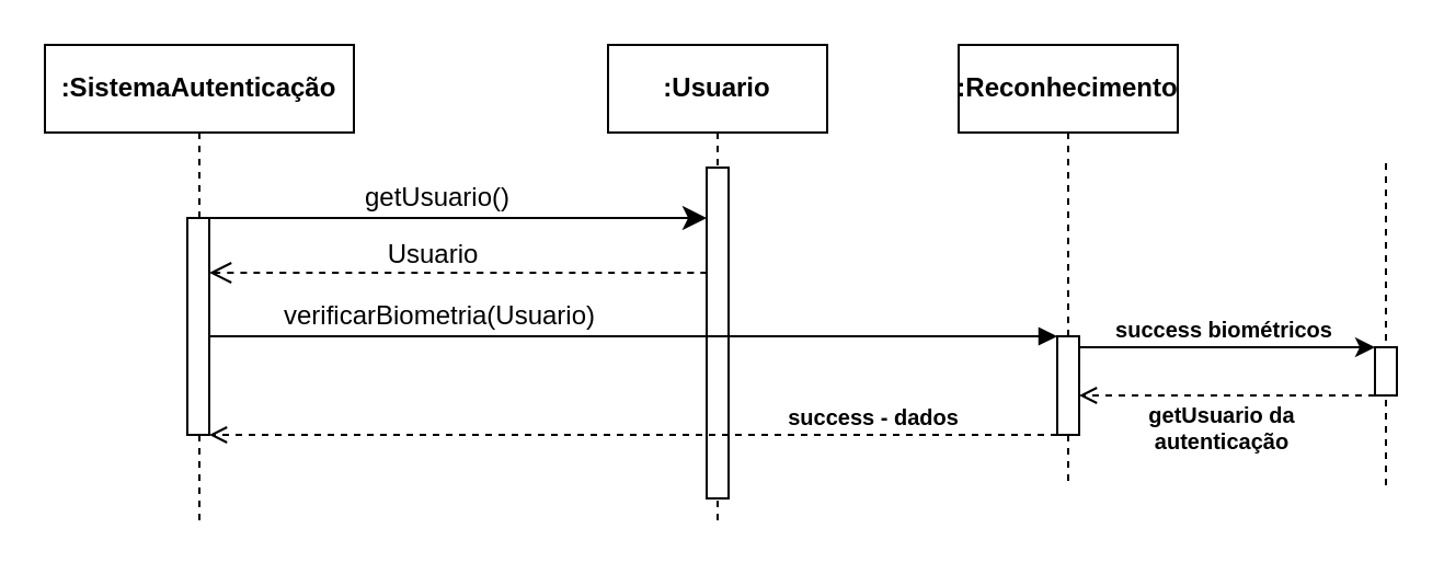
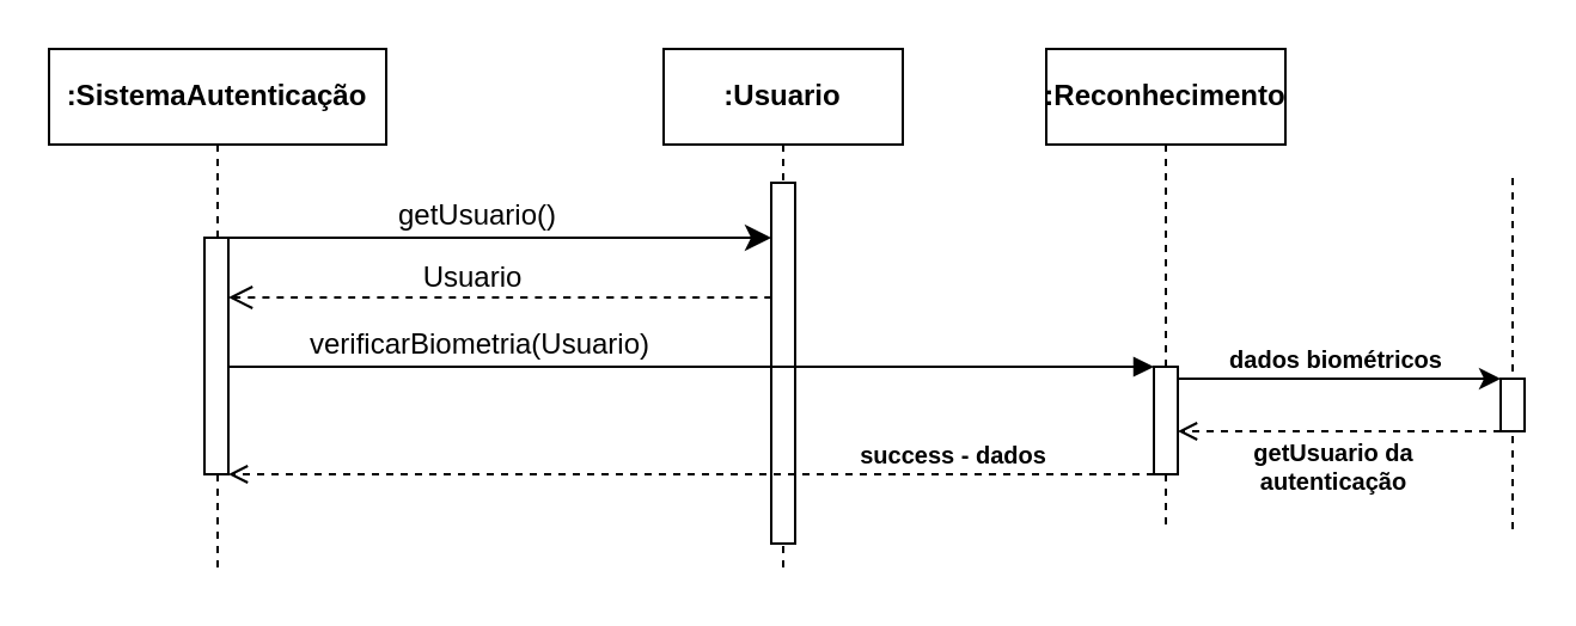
- <mxCell id="13" value="success biométricos" style="text;html=1;align=center;verticalAlign=middle;resizable=0;points=[];autosize=1;strokeColor=none;fillColor=none;fontSize=10;fontStyle=1" parent="1" vertex="1"><mxGeometry x="508" y="135" width="100" height="30" as="geometry" /></mxCell>
+ <mxCell id="13" value="dados biométricos" style="text;html=1;align=center;verticalAlign=middle;resizable=0;points=[];autosize=1;strokeColor=none;fillColor=none;fontSize=10;fontStyle=1" parent="1" vertex="1"><mxGeometry x="508" y="135" width="100" height="30" as="geometry" /></mxCell>
